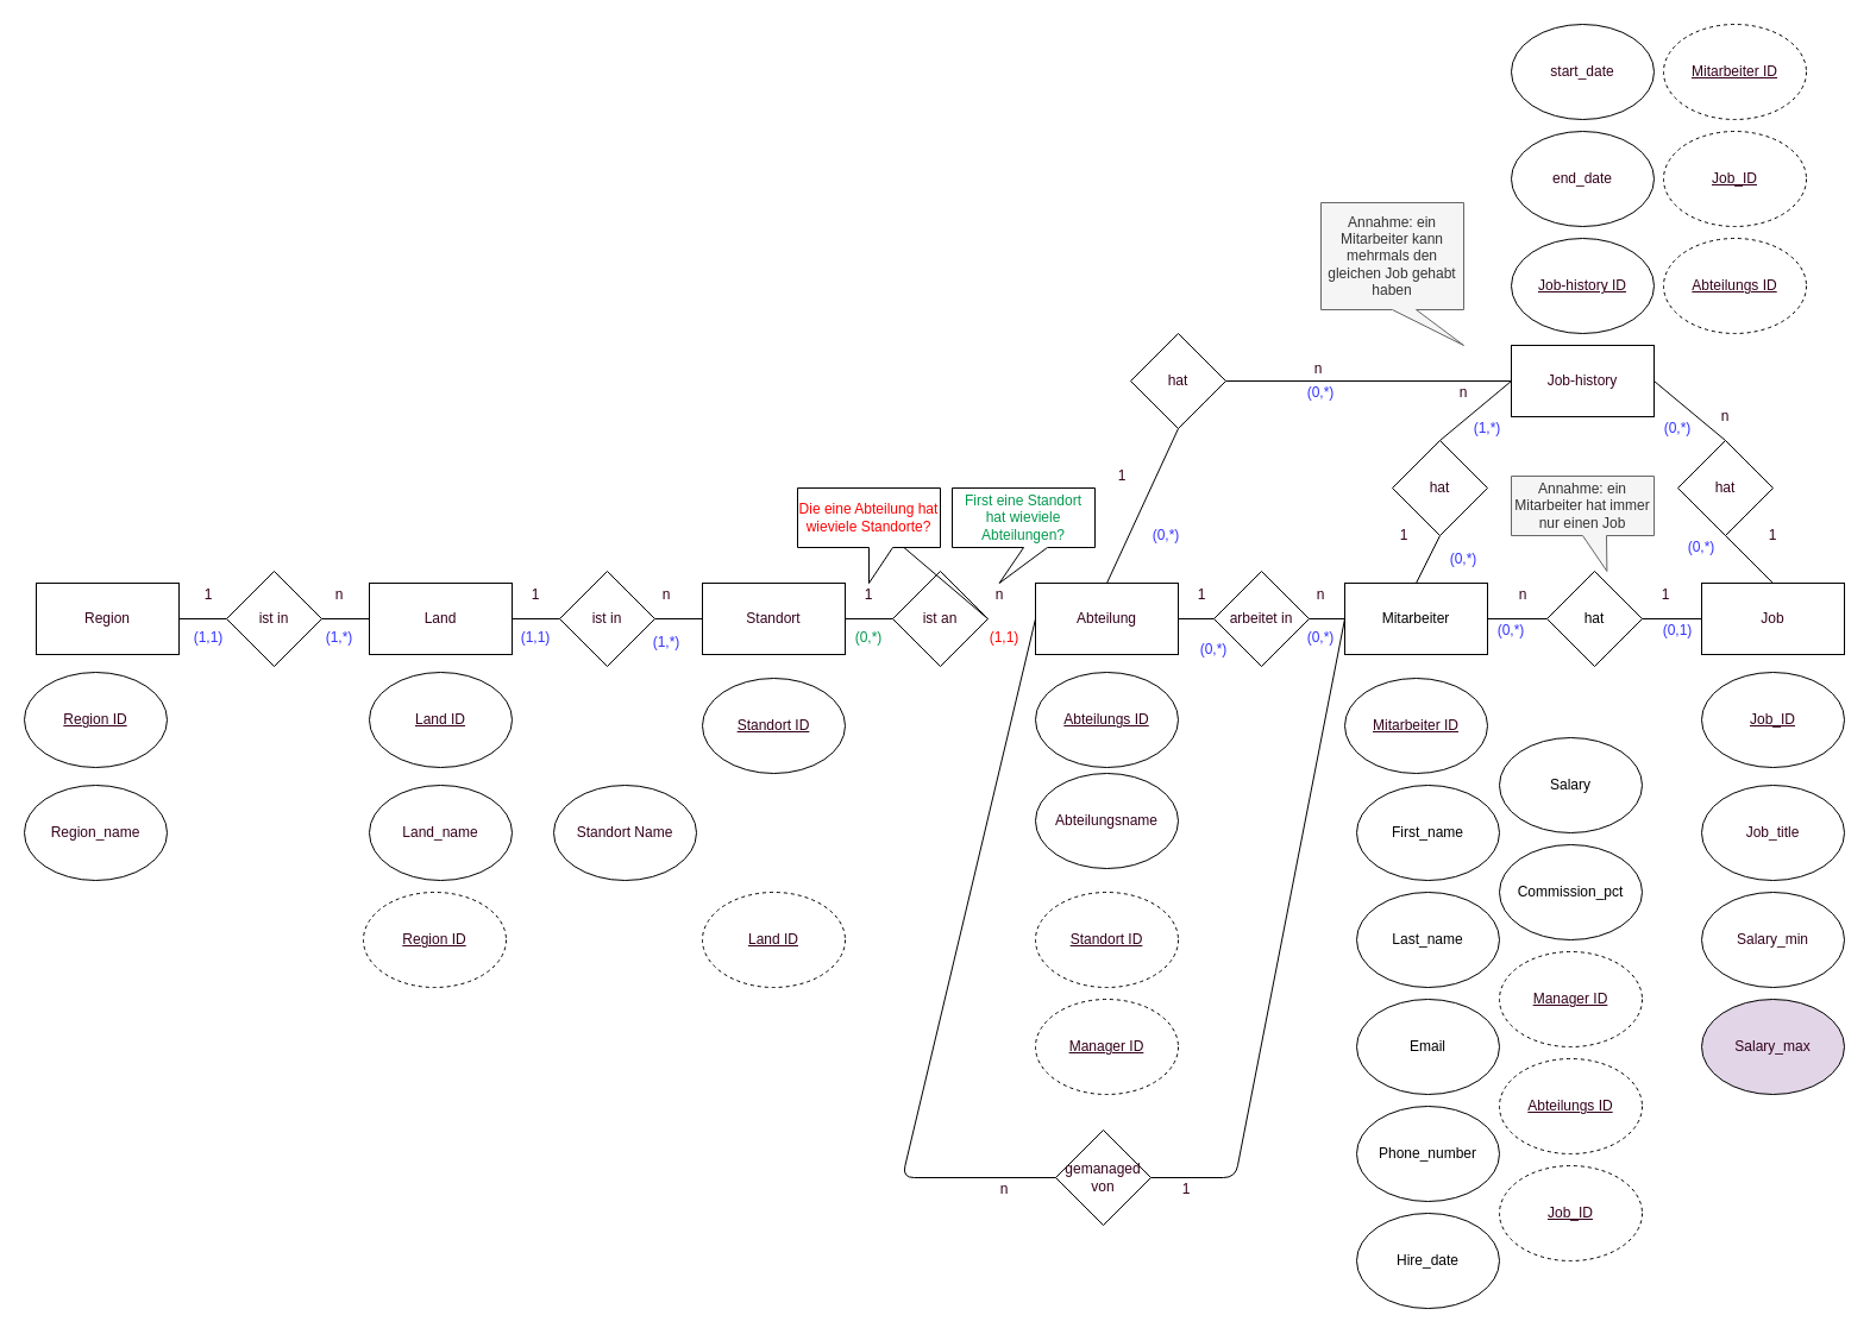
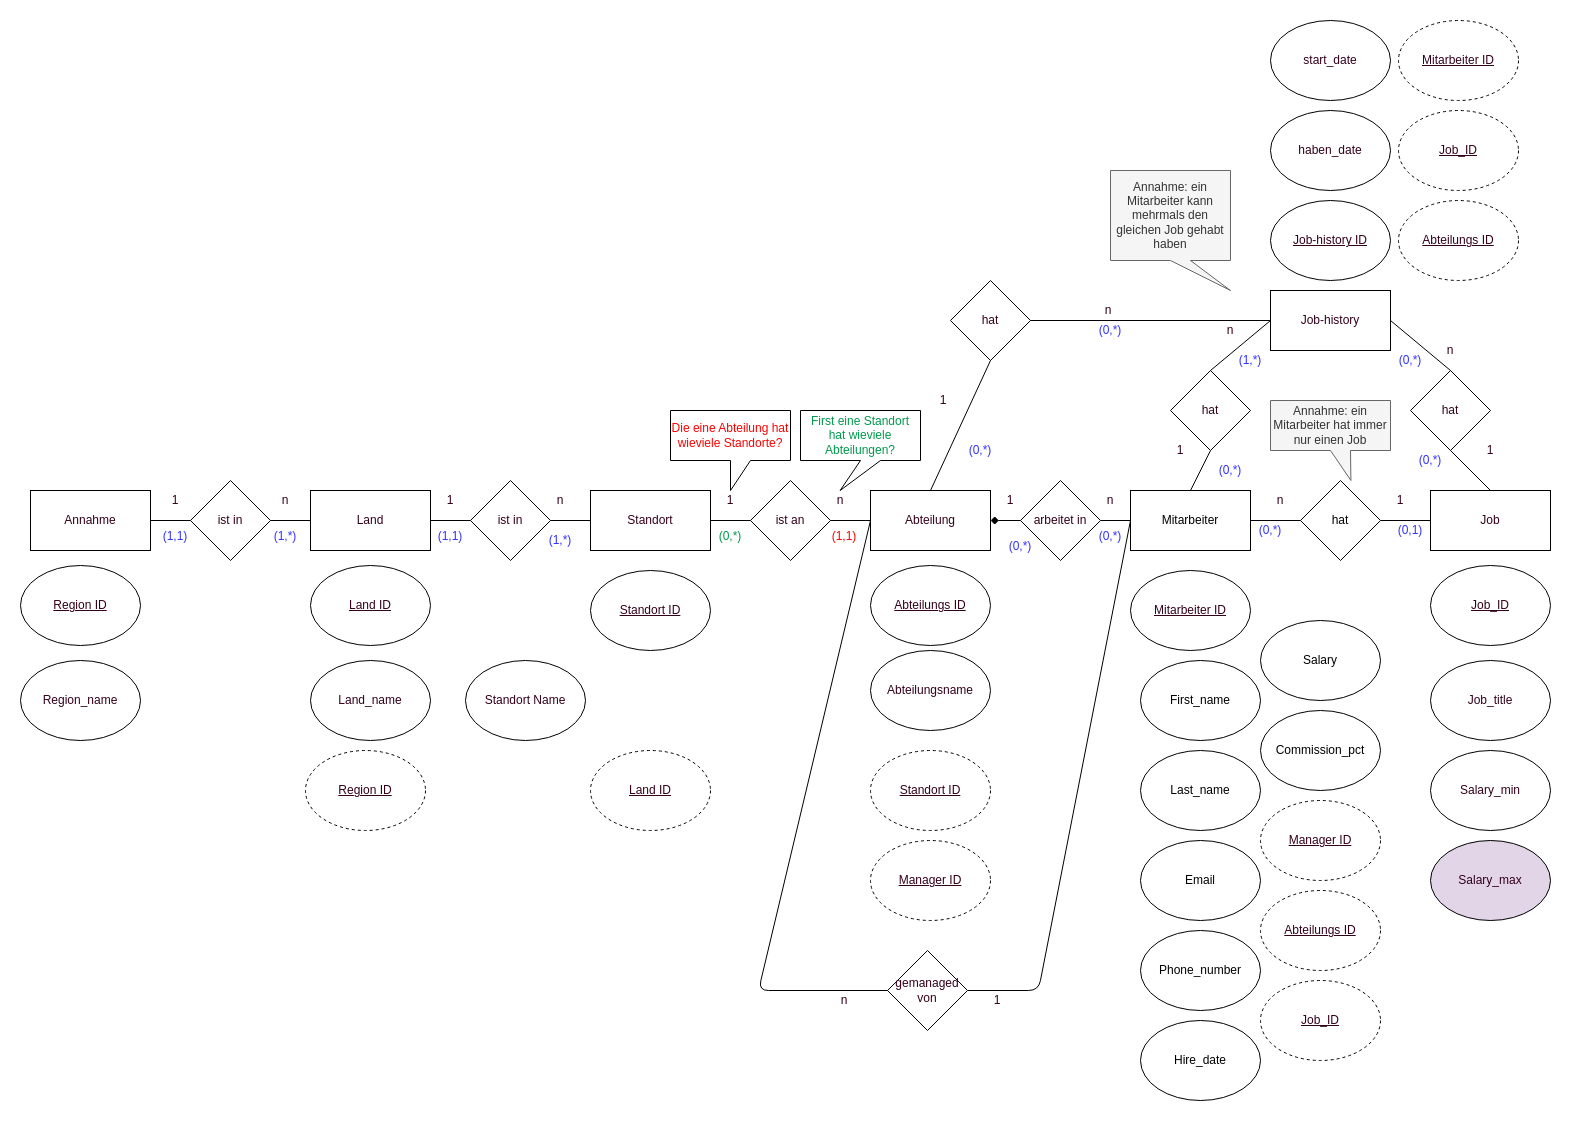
- <mxCell id="26" value="end_date" style="ellipse;whiteSpace=wrap;html=1;fontColor=#33001A;" vertex="1" parent="1"><mxGeometry x="1270" y="110" width="120" height="80" as="geometry" /></mxCell>
+ <mxCell id="26" value="haben_date" style="ellipse;whiteSpace=wrap;html=1;fontColor=#33001A;" vertex="1" parent="1"><mxGeometry x="1270" y="110" width="120" height="80" as="geometry" /></mxCell>
- <mxCell id="39" value="" style="endArrow=none;html=1;fontColor=#33001A;exitX=1;exitY=0.5;exitDx=0;exitDy=0;" edge="1" parent="1" source="30" target="66"><mxGeometry width="50" height="50" relative="1" as="geometry"><mxPoint x="690" y="770" as="sourcePoint" /><mxPoint x="740" y="720" as="targetPoint" /></mxGeometry></mxCell>
+ <mxCell id="39" value="" style="endArrow=none;html=1;fontColor=#33001A;entryX=0;entryY=0.5;entryDx=0;entryDy=0;exitX=1;exitY=0.5;exitDx=0;exitDy=0;" edge="1" parent="1" source="30" target="13"><mxGeometry width="50" height="50" relative="1" as="geometry"><mxPoint x="690" y="770" as="sourcePoint" /><mxPoint x="740" y="720" as="targetPoint" /></mxGeometry></mxCell>
- <mxCell id="33" value="Region" style="rounded=0;whiteSpace=wrap;html=1;fontColor=#33001A;" vertex="1" parent="1"><mxGeometry x="30" y="490" width="120" height="60" as="geometry" /></mxCell>
+ <mxCell id="33" value="Annahme" style="rounded=0;whiteSpace=wrap;html=1;fontColor=#33001A;" vertex="1" parent="1"><mxGeometry x="30" y="490" width="120" height="60" as="geometry" /></mxCell>
- <mxCell id="36" value="" style="endArrow=none;html=1;fontColor=#33001A;exitX=0;exitY=0.5;exitDx=0;exitDy=0;entryX=1;entryY=0.5;entryDx=0;entryDy=0;" edge="1" parent="1" source="27" target="13"><mxGeometry width="50" height="50" relative="1" as="geometry"><mxPoint x="1000" y="760" as="sourcePoint" /><mxPoint x="1050" y="710" as="targetPoint" /></mxGeometry></mxCell>
+ <mxCell id="36" value="" style="endArrow=diamond;html=1;fontColor=#33001A;exitX=0;exitY=0.5;exitDx=0;exitDy=0;entryX=1;entryY=0.5;entryDx=0;entryDy=0;" edge="1" parent="1" source="27" target="13"><mxGeometry width="50" height="50" relative="1" as="geometry"><mxPoint x="1000" y="760" as="sourcePoint" /><mxPoint x="1050" y="710" as="targetPoint" /></mxGeometry></mxCell>
